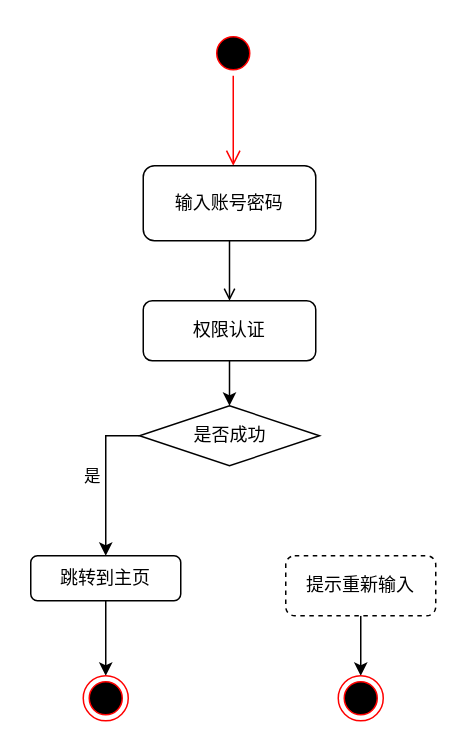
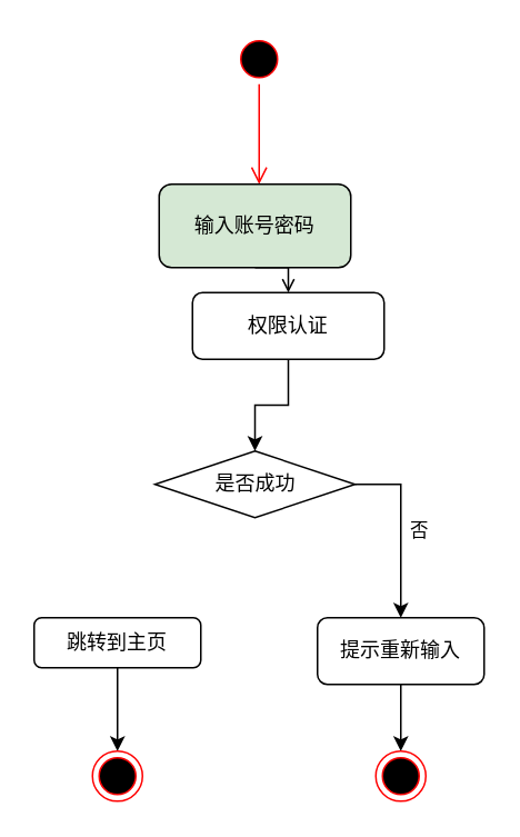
- <mxCell id="5" value="输入账号密码" style="rounded=1;whiteSpace=wrap;html=1;" vertex="1" parent="1"><mxGeometry x="95" y="110" width="115" height="50" as="geometry" /></mxCell>
+ <mxCell id="5" value="输入账号密码" style="rounded=1;whiteSpace=wrap;html=1;fillColor=#d5e8d4;" vertex="1" parent="1"><mxGeometry x="95" y="110" width="115" height="50" as="geometry" /></mxCell>
- <mxCell id="7" value="权限认证" style="rounded=1;whiteSpace=wrap;html=1;" vertex="1" parent="1"><mxGeometry x="95" y="200" width="115" height="40" as="geometry" /></mxCell>
+ <mxCell id="7" value="权限认证" style="rounded=1;whiteSpace=wrap;html=1;" vertex="1" parent="1"><mxGeometry x="115" y="175" width="115" height="40" as="geometry" /></mxCell>
+ <mxCell id="10" style="edgeStyle=orthogonalEdgeStyle;rounded=0;orthogonalLoop=1;jettySize=auto;html=1;exitX=1;exitY=0.5;exitDx=0;exitDy=0;entryX=0.5;entryY=0;entryDx=0;entryDy=0;" edge="1" parent="1" source="12" target="16"><mxGeometry relative="1" as="geometry" /></mxCell>
+ <mxCell id="11" value="否" style="edgeLabel;html=1;align=center;verticalAlign=middle;resizable=0;points=[];" vertex="1" connectable="0" parent="10"><mxGeometry x="-0.015" y="2" relative="1" as="geometry"><mxPoint x="8" y="2" as="offset" /></mxGeometry></mxCell>
- <mxCell id="8" style="edgeStyle=orthogonalEdgeStyle;rounded=0;orthogonalLoop=1;jettySize=auto;html=1;exitX=0;exitY=0.5;exitDx=0;exitDy=0;" edge="1" parent="1" source="12" target="14"><mxGeometry relative="1" as="geometry" /></mxCell>
- <mxCell id="9" value="是" style="edgeLabel;html=1;align=center;verticalAlign=middle;resizable=0;points=[];" vertex="1" connectable="0" parent="8"><mxGeometry x="-0.313" y="1" relative="1" as="geometry"><mxPoint x="-11" y="14" as="offset" /></mxGeometry></mxCell>
- <mxCell id="16" value="提示重新输入" style="rounded=1;whiteSpace=wrap;html=1;dashed=1;" vertex="1" parent="1"><mxGeometry x="190" y="370" width="100" height="40" as="geometry" /></mxCell>
+ <mxCell id="16" value="提示重新输入" style="rounded=1;whiteSpace=wrap;html=1;" vertex="1" parent="1"><mxGeometry x="190" y="370" width="100" height="40" as="geometry" /></mxCell>
